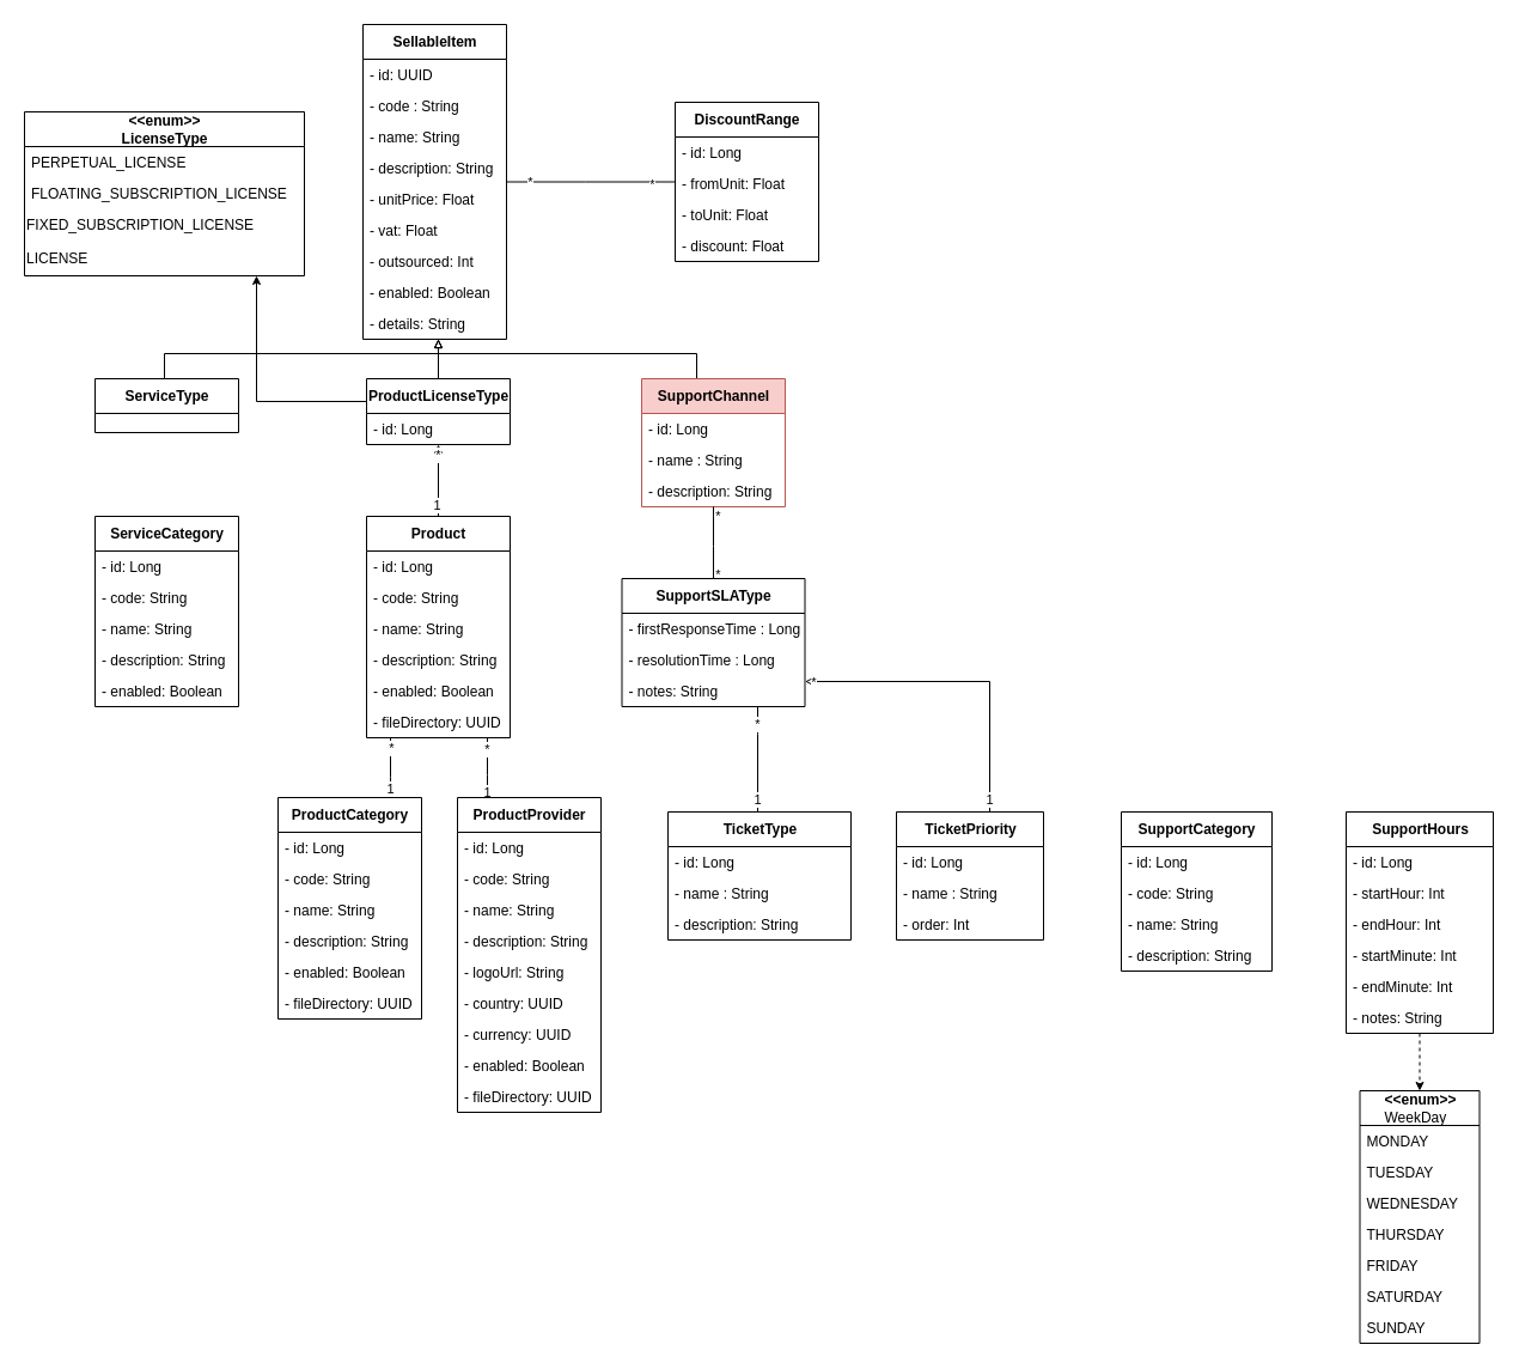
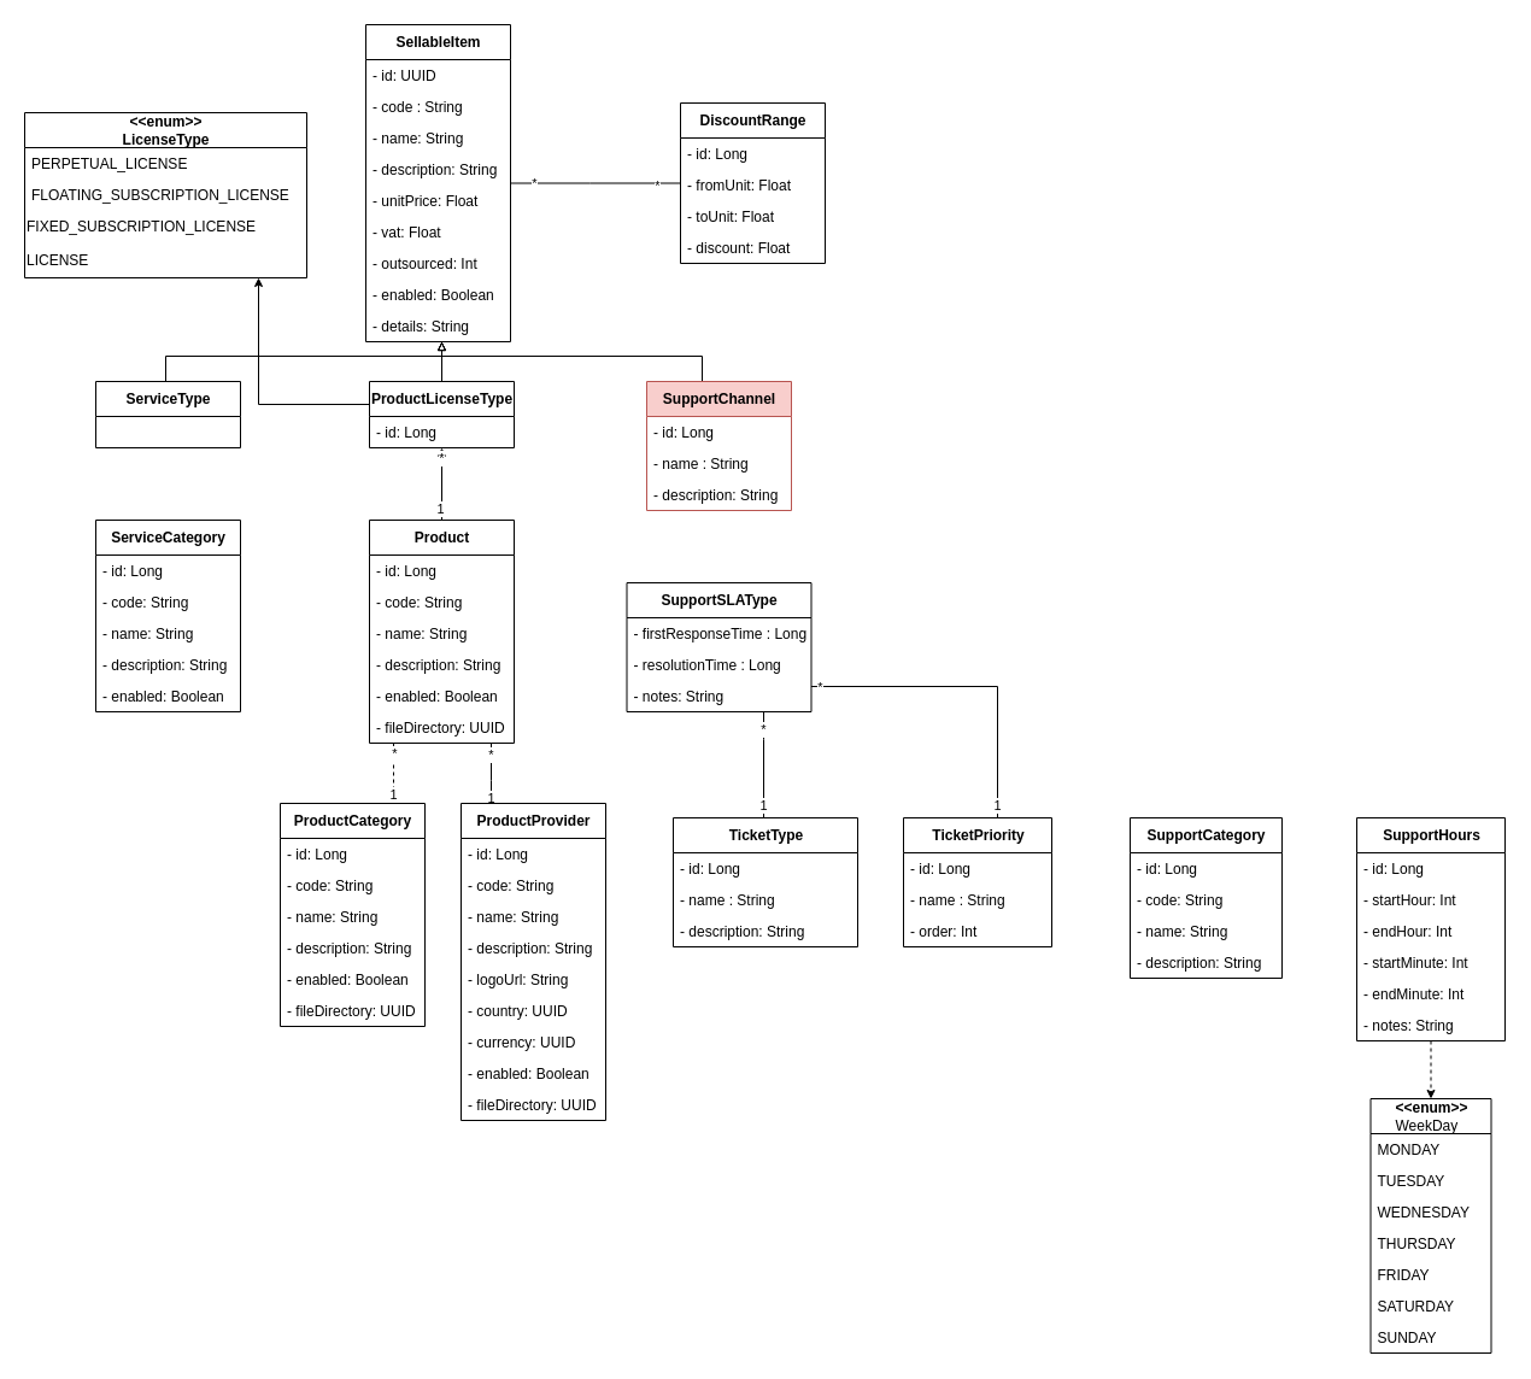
- <mxCell id="27" value="&lt;b&gt;ServiceType&lt;/b&gt;" style="swimlane;fontStyle=0;align=center;verticalAlign=middle;childLayout=stackLayout;horizontal=1;startSize=29;horizontalStack=0;resizeParent=1;resizeParentMax=0;resizeLast=0;collapsible=0;marginBottom=0;html=1;fontSize=12;labelPosition=center;verticalLabelPosition=middle;container=0;strokeColor=default;swimlaneLine=1;rounded=0;shadow=0;glass=0;sketch=0;perimeterSpacing=0;" parent="1" vertex="1"><mxGeometry x="79" y="316" width="120" height="45" as="geometry" /></mxCell>
+ <mxCell id="27" value="&lt;b&gt;ServiceType&lt;/b&gt;" style="swimlane;fontStyle=0;align=center;verticalAlign=middle;childLayout=stackLayout;horizontal=1;startSize=29;horizontalStack=0;resizeParent=1;resizeParentMax=0;resizeLast=0;collapsible=0;marginBottom=0;html=1;fontSize=12;labelPosition=center;verticalLabelPosition=middle;container=0;strokeColor=default;swimlaneLine=1;rounded=0;shadow=0;glass=0;sketch=0;perimeterSpacing=0;" parent="1" vertex="1"><mxGeometry x="79" y="316" width="120" height="55" as="geometry" /></mxCell>
- <mxCell id="75" style="edgeStyle=orthogonalEdgeStyle;rounded=0;orthogonalLoop=1;jettySize=auto;html=1;endArrow=none;endFill=0;startSize=5;endSize=5;" parent="1" source="78" target="22" edge="1"><mxGeometry relative="1" as="geometry"><Array as="points"><mxPoint x="596" y="456" /><mxPoint x="596" y="456" /></Array></mxGeometry></mxCell>
- <mxCell id="76" value="*" style="edgeLabel;html=1;align=center;verticalAlign=middle;resizable=0;points=[];" parent="75" vertex="1" connectable="0"><mxGeometry x="-0.877" y="-2" relative="1" as="geometry"><mxPoint x="1" as="offset" /></mxGeometry></mxCell>
- <mxCell id="77" value="*" style="edgeLabel;html=1;align=center;verticalAlign=middle;resizable=0;points=[];labelBackgroundColor=default;fontColor=default;labelBorderColor=none;" parent="75" vertex="1" connectable="0"><mxGeometry x="0.884" y="1" relative="1" as="geometry"><mxPoint x="4" y="4" as="offset" /></mxGeometry></mxCell>
- <mxCell id="86" style="edgeStyle=orthogonalEdgeStyle;rounded=0;orthogonalLoop=1;jettySize=auto;html=1;endArrow=classic;endFill=0;startSize=5;endSize=5;" edge="1" parent="1" source="89" target="78"><mxGeometry relative="1" as="geometry"><Array as="points"><mxPoint x="827" y="569" /></Array></mxGeometry></mxCell>
+ <mxCell id="86" style="edgeStyle=orthogonalEdgeStyle;rounded=0;orthogonalLoop=1;jettySize=auto;html=1;endArrow=none;endFill=0;startSize=5;endSize=5;" edge="1" parent="1" source="89" target="78"><mxGeometry relative="1" as="geometry"><Array as="points"><mxPoint x="827" y="569" /></Array></mxGeometry></mxCell>
- <mxCell id="62" style="edgeStyle=orthogonalEdgeStyle;rounded=0;orthogonalLoop=1;jettySize=auto;html=1;endArrow=none;endFill=0;startSize=5;endSize=5;" parent="1" source="48" target="55" edge="1"><mxGeometry relative="1" as="geometry"><mxPoint x="146" y="648" as="targetPoint" /><Array as="points"><mxPoint x="326" y="649" /><mxPoint x="326" y="649" /></Array></mxGeometry></mxCell>
+ <mxCell id="62" style="edgeStyle=orthogonalEdgeStyle;rounded=0;orthogonalLoop=1;jettySize=auto;html=1;endArrow=none;endFill=0;startSize=5;endSize=5;dashed=1;" parent="1" source="48" target="55" edge="1"><mxGeometry relative="1" as="geometry"><mxPoint x="146" y="648" as="targetPoint" /><Array as="points"><mxPoint x="326" y="649" /><mxPoint x="326" y="649" /></Array></mxGeometry></mxCell>
